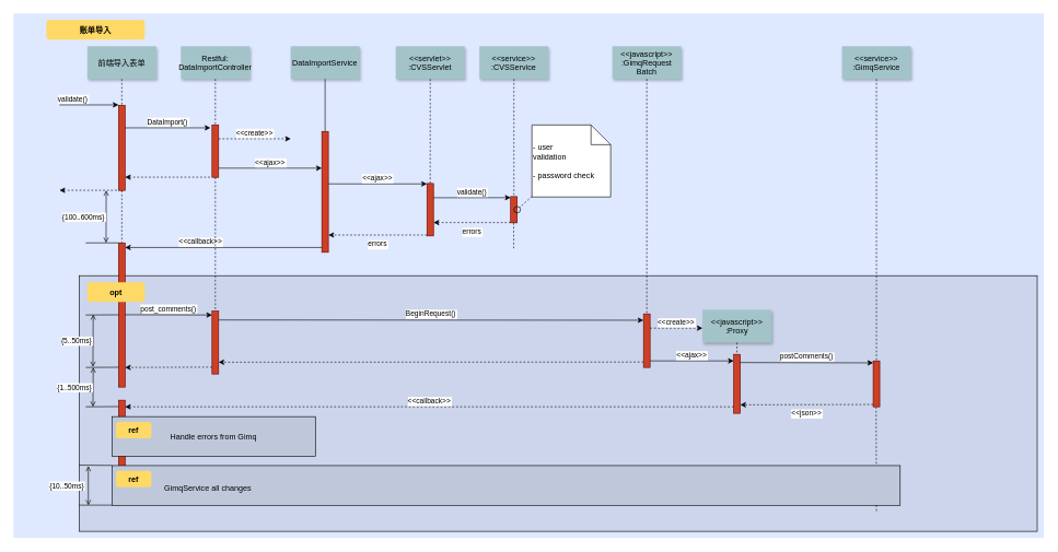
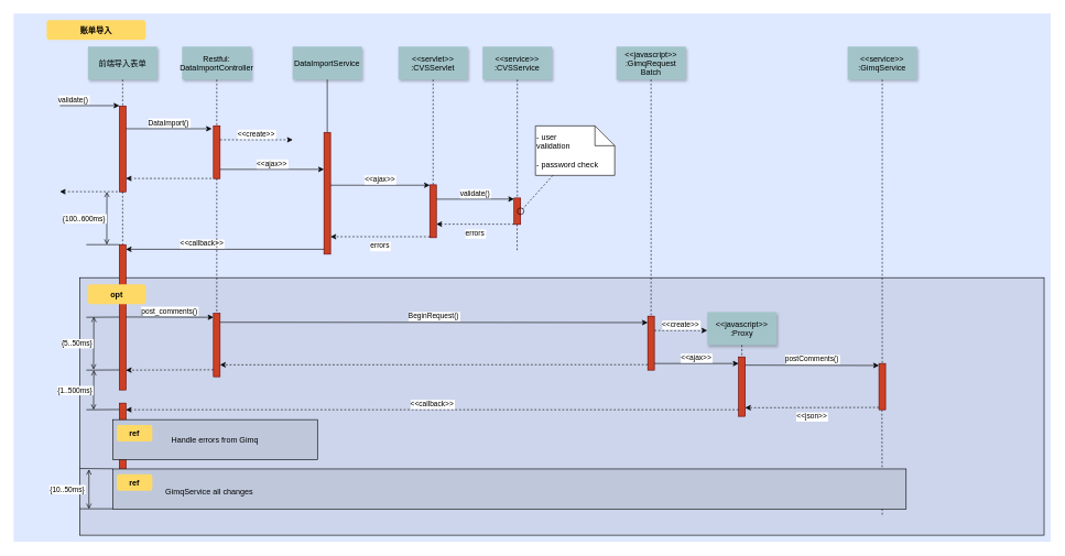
- <mxCell id="33" value=" - user&#10; validation&#10;&#10; - password check" style="shape=note;align=left" vertex="1" parent="1"><mxGeometry x="809.973" y="190.174" width="120.027" height="109.826" as="geometry" /></mxCell>
+ <mxCell id="33" value=" - user&#10; validation&#10;&#10; - password check" style="shape=note;align=left" vertex="1" parent="1"><mxGeometry x="809.973" y="190.174" width="120.027" height="75" as="geometry" /></mxCell>
